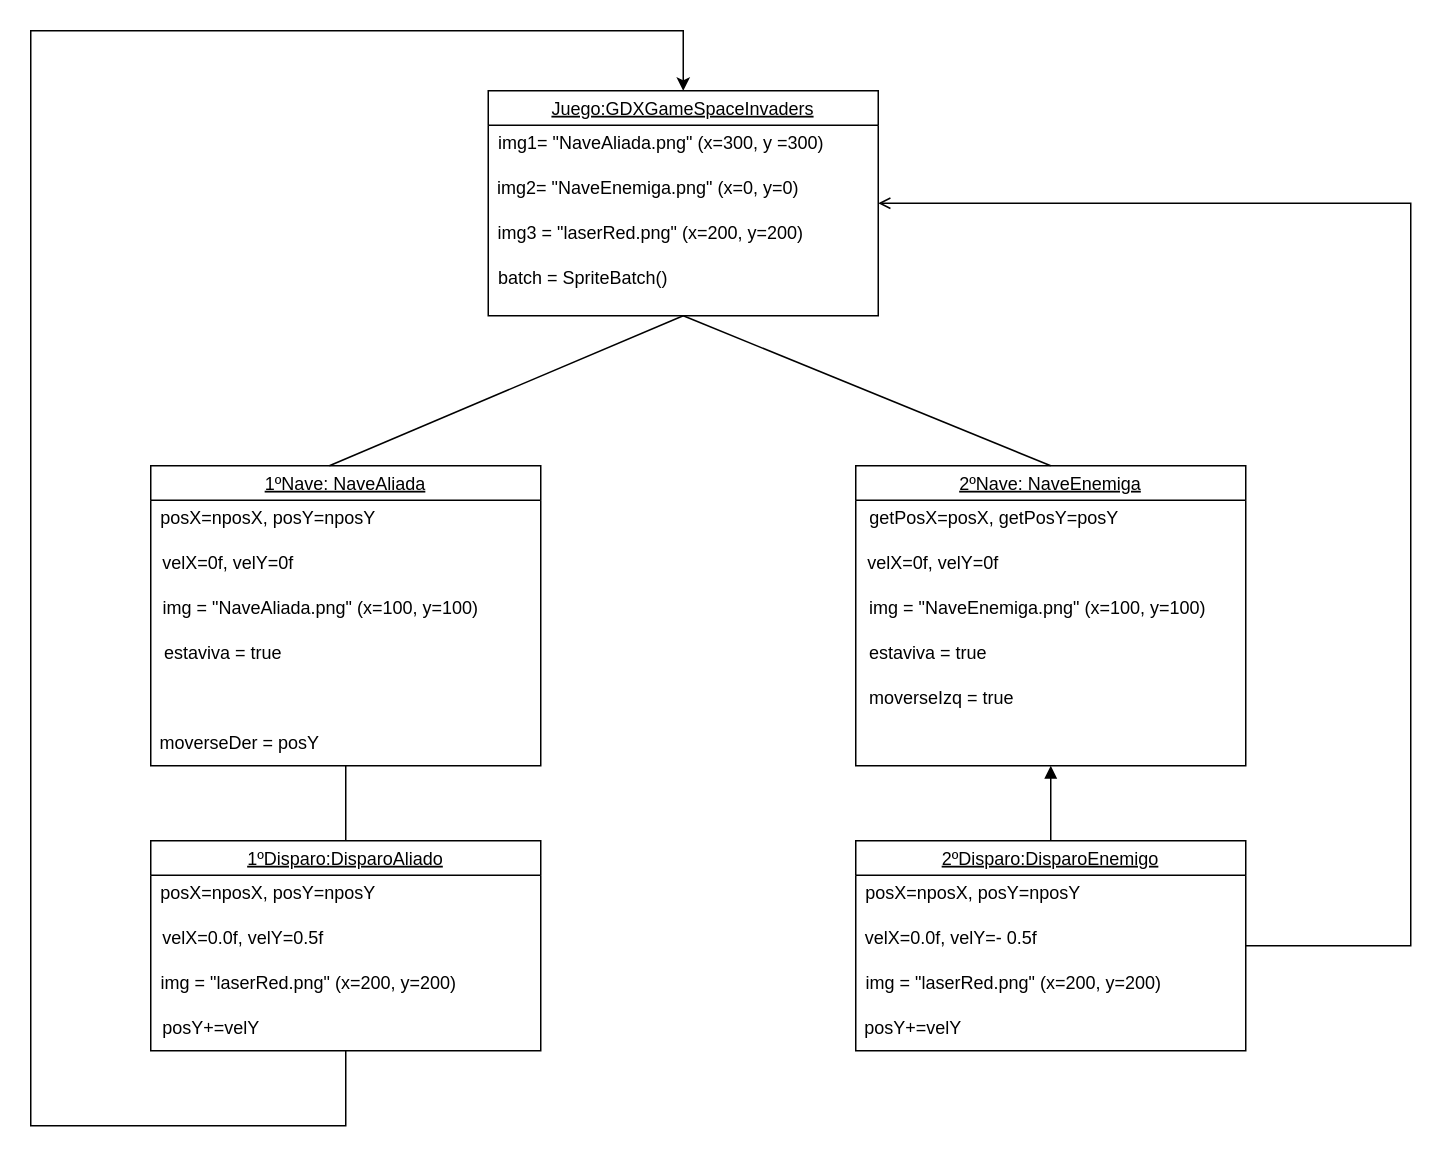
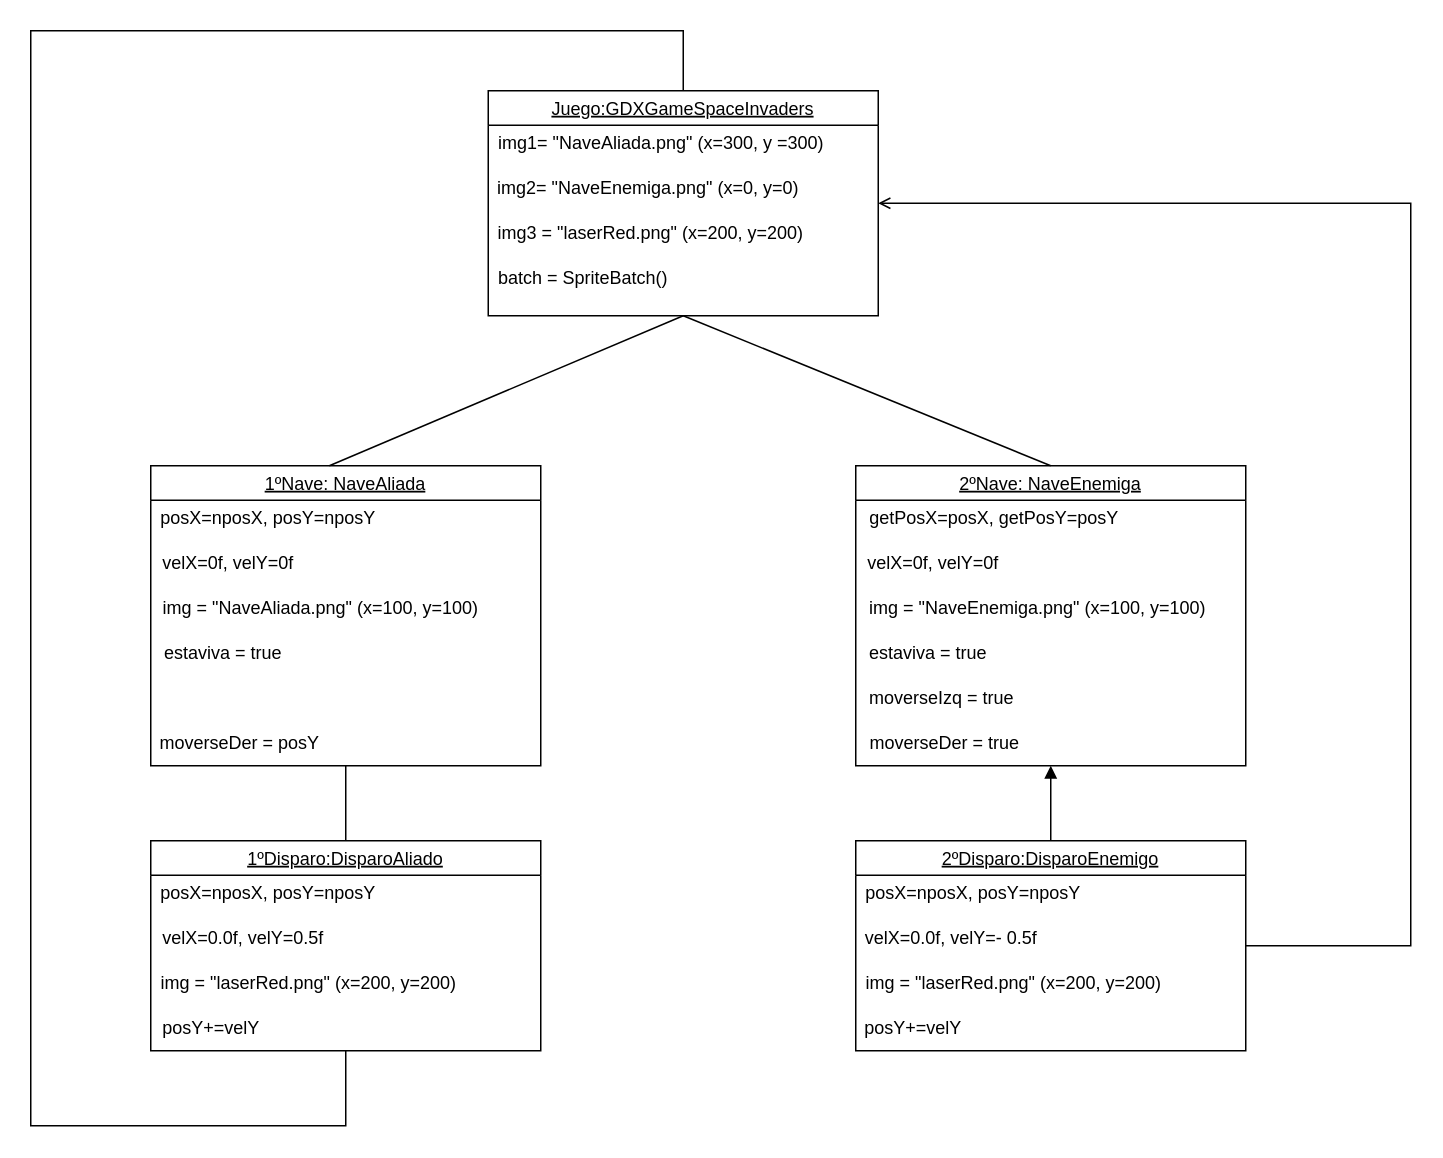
- <mxCell id="35" value="" style="endArrow=classic;html=1;rounded=0;exitX=0.5;exitY=1;exitDx=0;exitDy=0;entryX=0.5;entryY=0;entryDx=0;entryDy=0;" parent="1" source="7" target="2" edge="1"><mxGeometry width="50" height="50" relative="1" as="geometry"><mxPoint x="10" y="600" as="sourcePoint" /><mxPoint x="290" y="120" as="targetPoint" /><Array as="points"><mxPoint x="230" y="750" /><mxPoint x="20" y="750" /><mxPoint x="20" y="120" /><mxPoint x="20" y="20" /><mxPoint x="240" y="20" /><mxPoint x="455" y="20" /></Array></mxGeometry></mxCell>
+ <mxCell id="35" value="" style="endArrow=none;html=1;rounded=0;exitX=0.5;exitY=1;exitDx=0;exitDy=0;entryX=0.5;entryY=0;entryDx=0;entryDy=0;" parent="1" source="7" target="2" edge="1"><mxGeometry width="50" height="50" relative="1" as="geometry"><mxPoint x="10" y="600" as="sourcePoint" /><mxPoint x="290" y="120" as="targetPoint" /><Array as="points"><mxPoint x="230" y="750" /><mxPoint x="20" y="750" /><mxPoint x="20" y="120" /><mxPoint x="20" y="20" /><mxPoint x="240" y="20" /><mxPoint x="455" y="20" /></Array></mxGeometry></mxCell>
+ <mxCell id="29" value="moverseDer = true" style="text;html=1;align=center;verticalAlign=middle;resizable=0;points=[];autosize=1;strokeColor=none;fillColor=none;" parent="23" vertex="1"><mxGeometry x="-1" y="170" width="120" height="30" as="geometry" /></mxCell>
